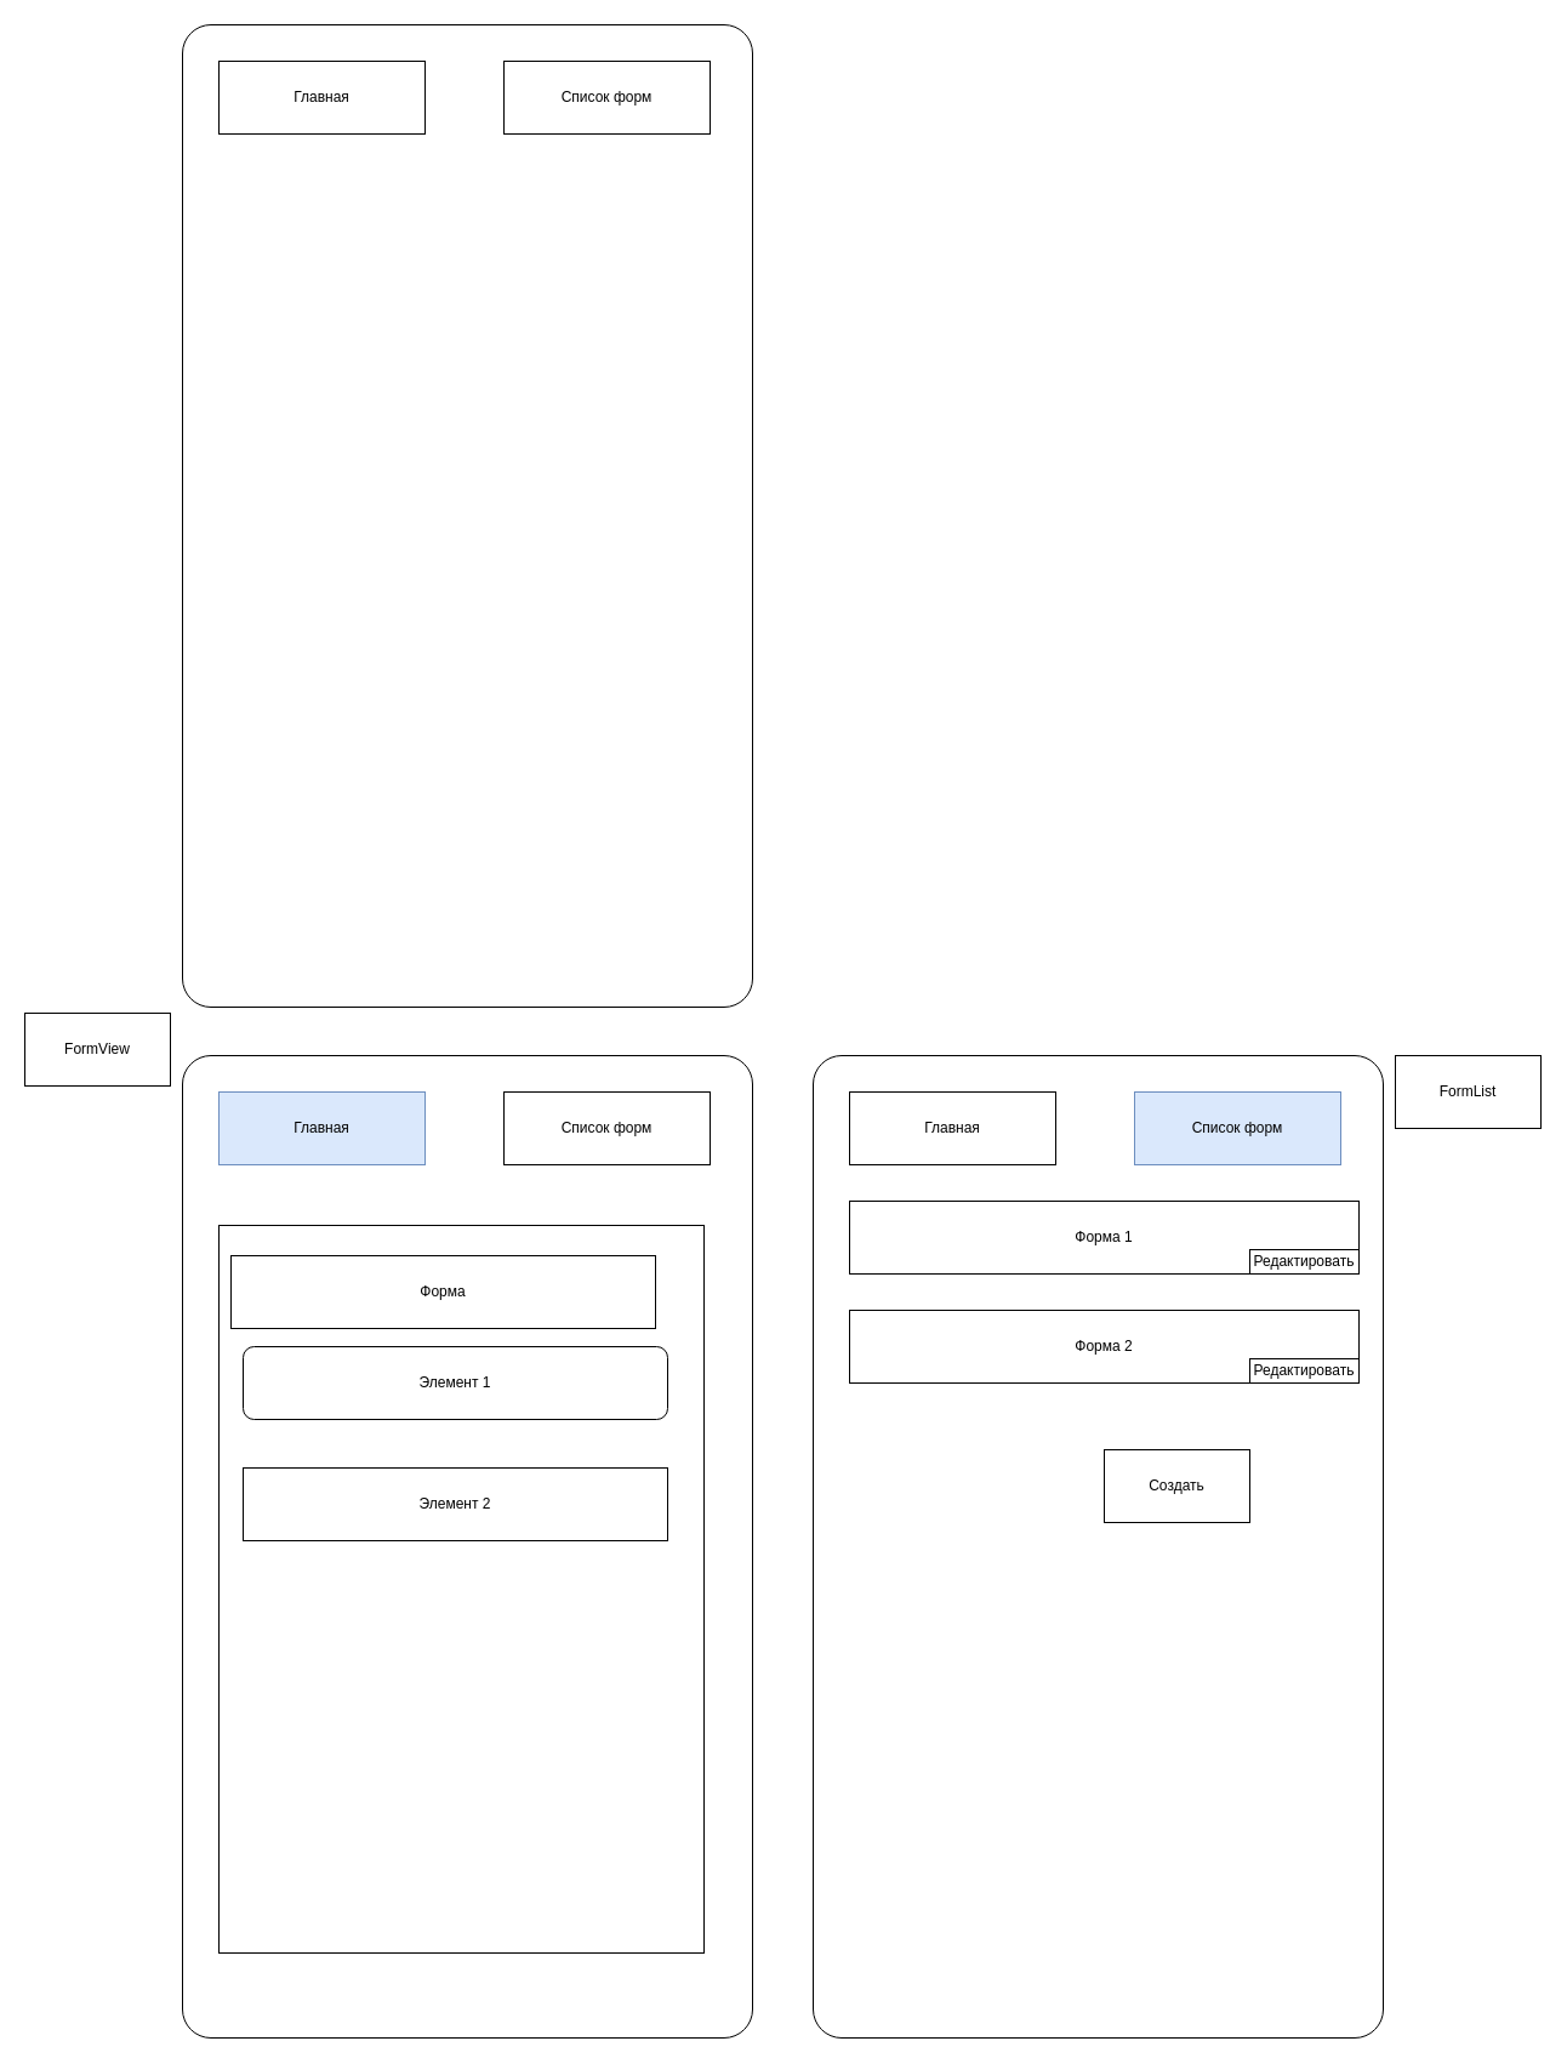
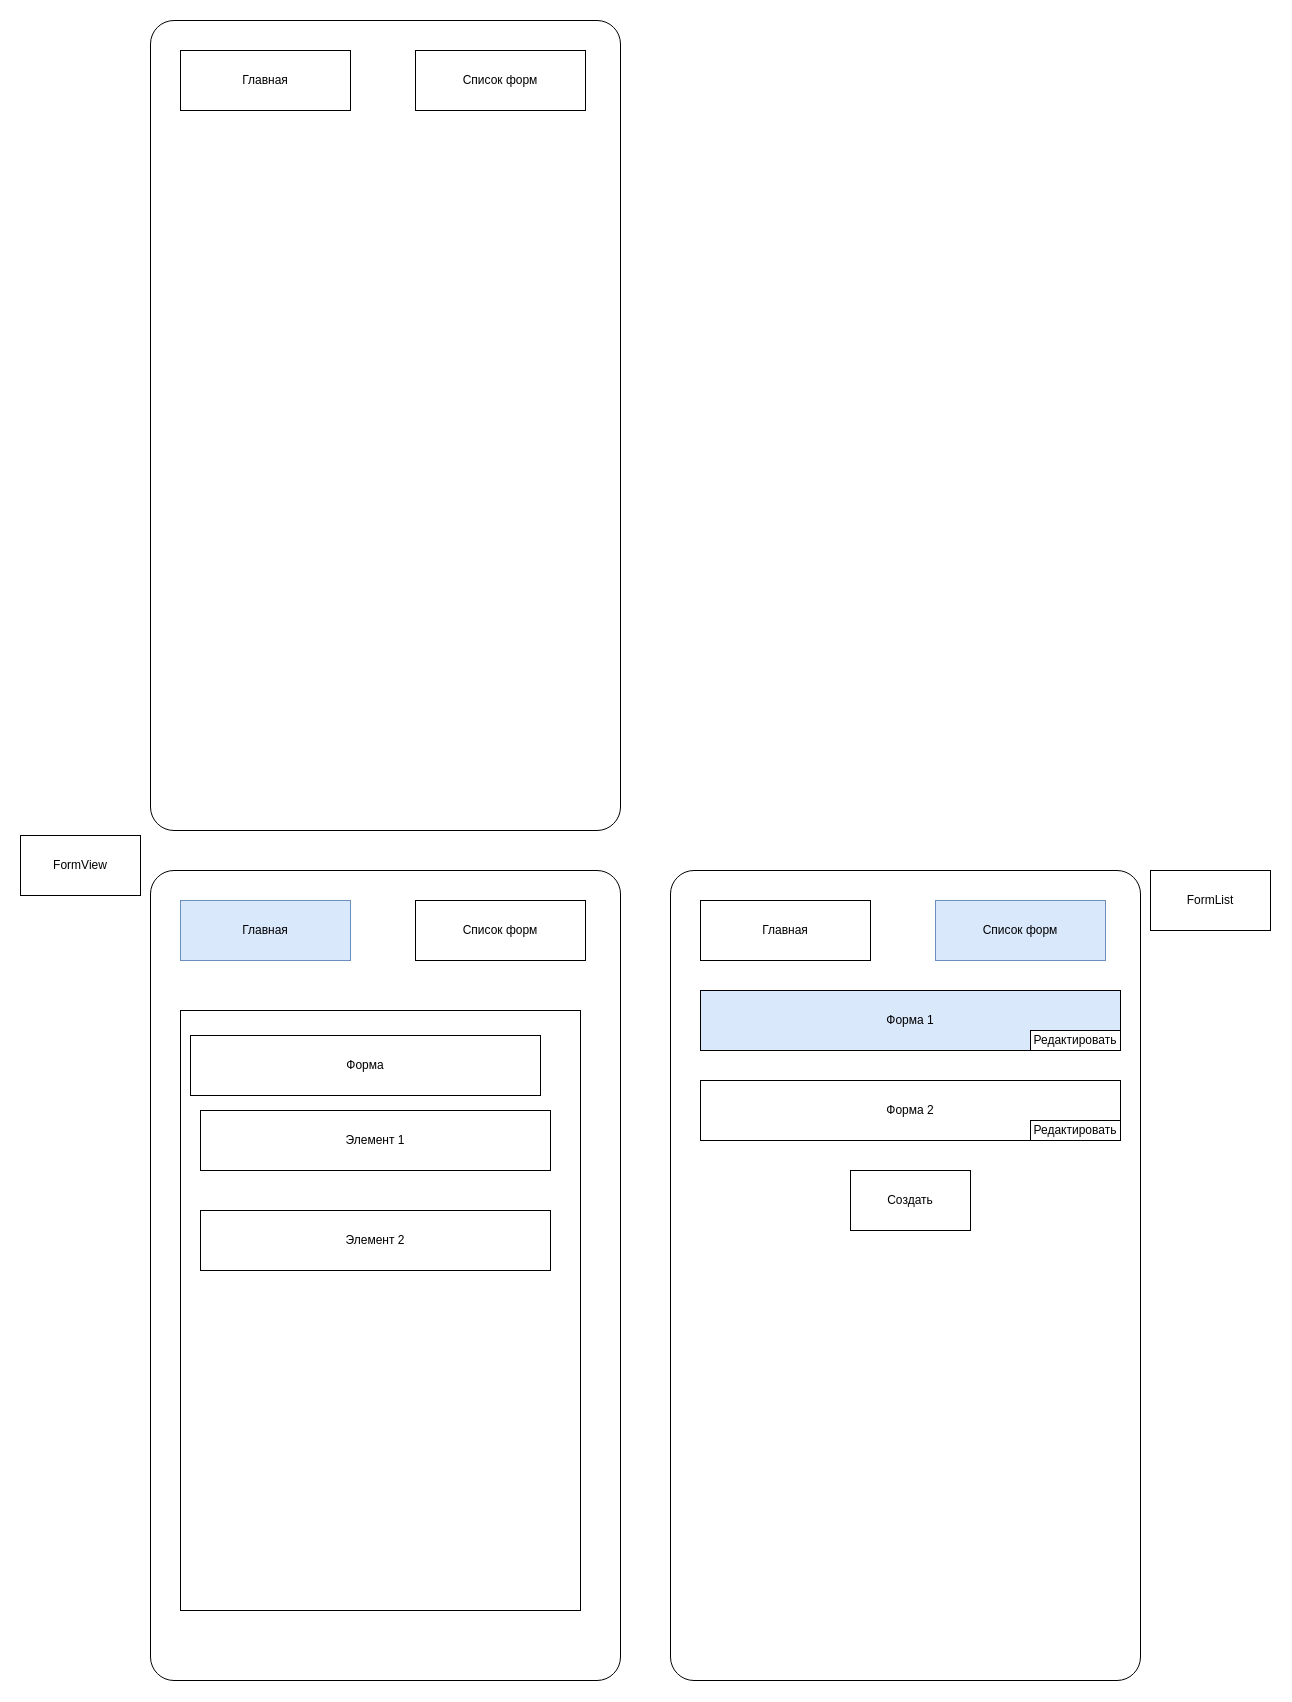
- <mxCell id="15" value="Форма 1" style="rounded=0;whiteSpace=wrap;html=1;" vertex="1" parent="1"><mxGeometry x="700" y="990" width="420" height="60" as="geometry" /></mxCell>
+ <mxCell id="15" value="Форма 1" style="rounded=0;whiteSpace=wrap;html=1;fillColor=#dae8fc;" vertex="1" parent="1"><mxGeometry x="700" y="990" width="420" height="60" as="geometry" /></mxCell>
- <mxCell id="10" value="Элемент 1" style="whiteSpace=wrap;html=1;rounded=1;" vertex="1" parent="1"><mxGeometry x="200" y="1110" width="350" height="60" as="geometry" /></mxCell>
+ <mxCell id="10" value="Элемент 1" style="rounded=0;whiteSpace=wrap;html=1;" vertex="1" parent="1"><mxGeometry x="200" y="1110" width="350" height="60" as="geometry" /></mxCell>
- <mxCell id="17" value="Создать" style="rounded=0;whiteSpace=wrap;html=1;" vertex="1" parent="1"><mxGeometry x="910" y="1195" width="120" height="60" as="geometry" /></mxCell>
+ <mxCell id="17" value="Создать" style="rounded=0;whiteSpace=wrap;html=1;" vertex="1" parent="1"><mxGeometry x="850" y="1170" width="120" height="60" as="geometry" /></mxCell>
